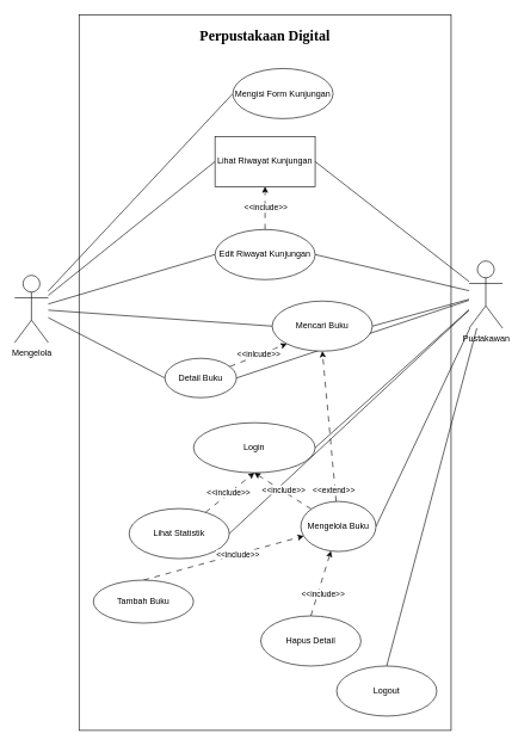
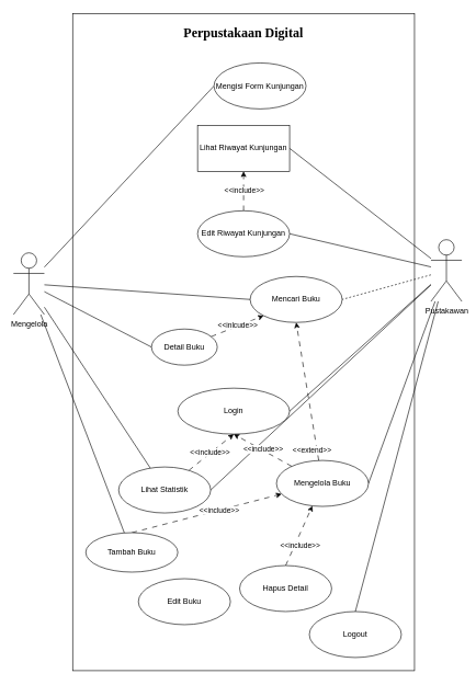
- <mxCell id="4" style="edgeStyle=none;rounded=0;orthogonalLoop=1;jettySize=auto;html=1;entryX=0;entryY=0.5;entryDx=0;entryDy=0;endArrow=none;endFill=0;" edge="1" parent="1" source="8" target="19"><mxGeometry relative="1" as="geometry"><mxPoint x="90" y="498.947" as="sourcePoint" /><mxPoint x="292" y="275" as="targetPoint" /></mxGeometry></mxCell>
+ <mxCell id="4" style="edgeStyle=none;rounded=0;orthogonalLoop=1;jettySize=auto;html=1;endArrow=none;endFill=0;" edge="1" parent="1" source="8" target="27"><mxGeometry relative="1" as="geometry"><mxPoint x="90" y="498.947" as="sourcePoint" /><mxPoint x="292" y="275" as="targetPoint" /></mxGeometry></mxCell>
- <mxCell id="7" style="edgeStyle=none;rounded=0;orthogonalLoop=1;jettySize=auto;html=1;entryX=0;entryY=0.5;entryDx=0;entryDy=0;endArrow=none;endFill=0;" edge="1" parent="1" source="8" target="39"><mxGeometry relative="1" as="geometry" /></mxCell>
+ <mxCell id="7" style="edgeStyle=none;rounded=0;orthogonalLoop=1;jettySize=auto;html=1;endArrow=none;endFill=0;" edge="1" parent="1" source="8" target="40"><mxGeometry relative="1" as="geometry" /></mxCell>
- <mxCell id="10" style="edgeStyle=none;rounded=0;orthogonalLoop=1;jettySize=auto;html=1;entryX=1;entryY=0.5;entryDx=0;entryDy=0;endArrow=none;endFill=0;" edge="1" parent="1" source="17" target="20"><mxGeometry relative="1" as="geometry" /></mxCell>
+ <mxCell id="10" style="edgeStyle=none;rounded=0;orthogonalLoop=1;jettySize=auto;html=1;entryX=1;entryY=0.5;entryDx=0;entryDy=0;endArrow=none;endFill=0;dashed=1;" edge="1" parent="1" source="17" target="20"><mxGeometry relative="1" as="geometry" /></mxCell>
- <mxCell id="11" style="edgeStyle=none;rounded=0;orthogonalLoop=1;jettySize=auto;html=1;entryX=1;entryY=0.5;entryDx=0;entryDy=0;endArrow=none;endFill=0;" edge="1" parent="1" source="17" target="24"><mxGeometry relative="1" as="geometry" /></mxCell>
- <mxCell id="36" value="Mengelola Buku" style="ellipse;whiteSpace=wrap;html=1;" vertex="1" parent="1"><mxGeometry x="420" y="700" width="105" height="70" as="geometry" /></mxCell>
+ <mxCell id="36" value="Mengelola Buku" style="ellipse;whiteSpace=wrap;html=1;" vertex="1" parent="1"><mxGeometry x="420" y="700" width="140" height="70" as="geometry" /></mxCell>
+ <mxCell id="41" value="Edit Buku" style="ellipse;whiteSpace=wrap;html=1;" vertex="1" parent="1"><mxGeometry x="210" y="880" width="140" height="70" as="geometry" /></mxCell>
